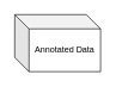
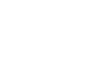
- <mxCell id="2" value="Annotated Data" style="shape=cube;whiteSpace=wrap;html=1;boundedLbl=1;backgroundOutline=1;darkOpacity=0.05;darkOpacity2=0.1;" vertex="1" parent="1"><mxGeometry x="20" y="20" width="120" height="80" as="geometry" /></mxCell>
